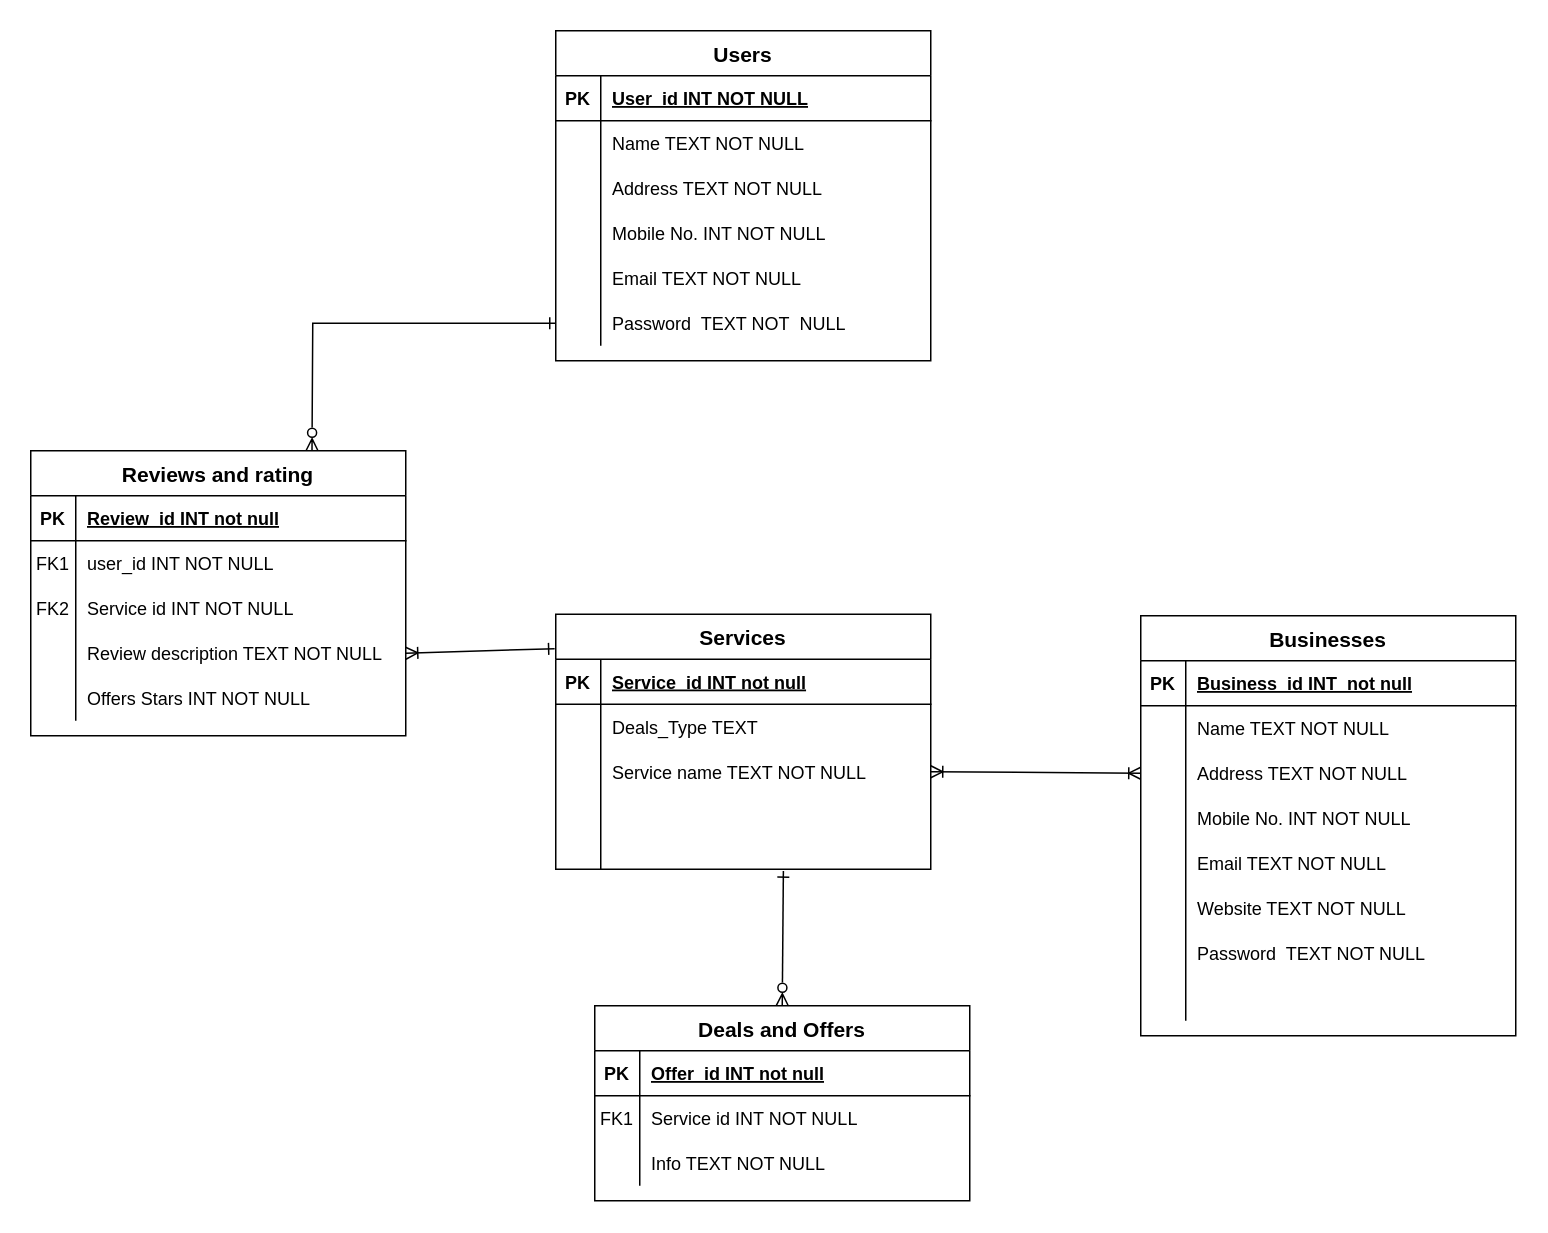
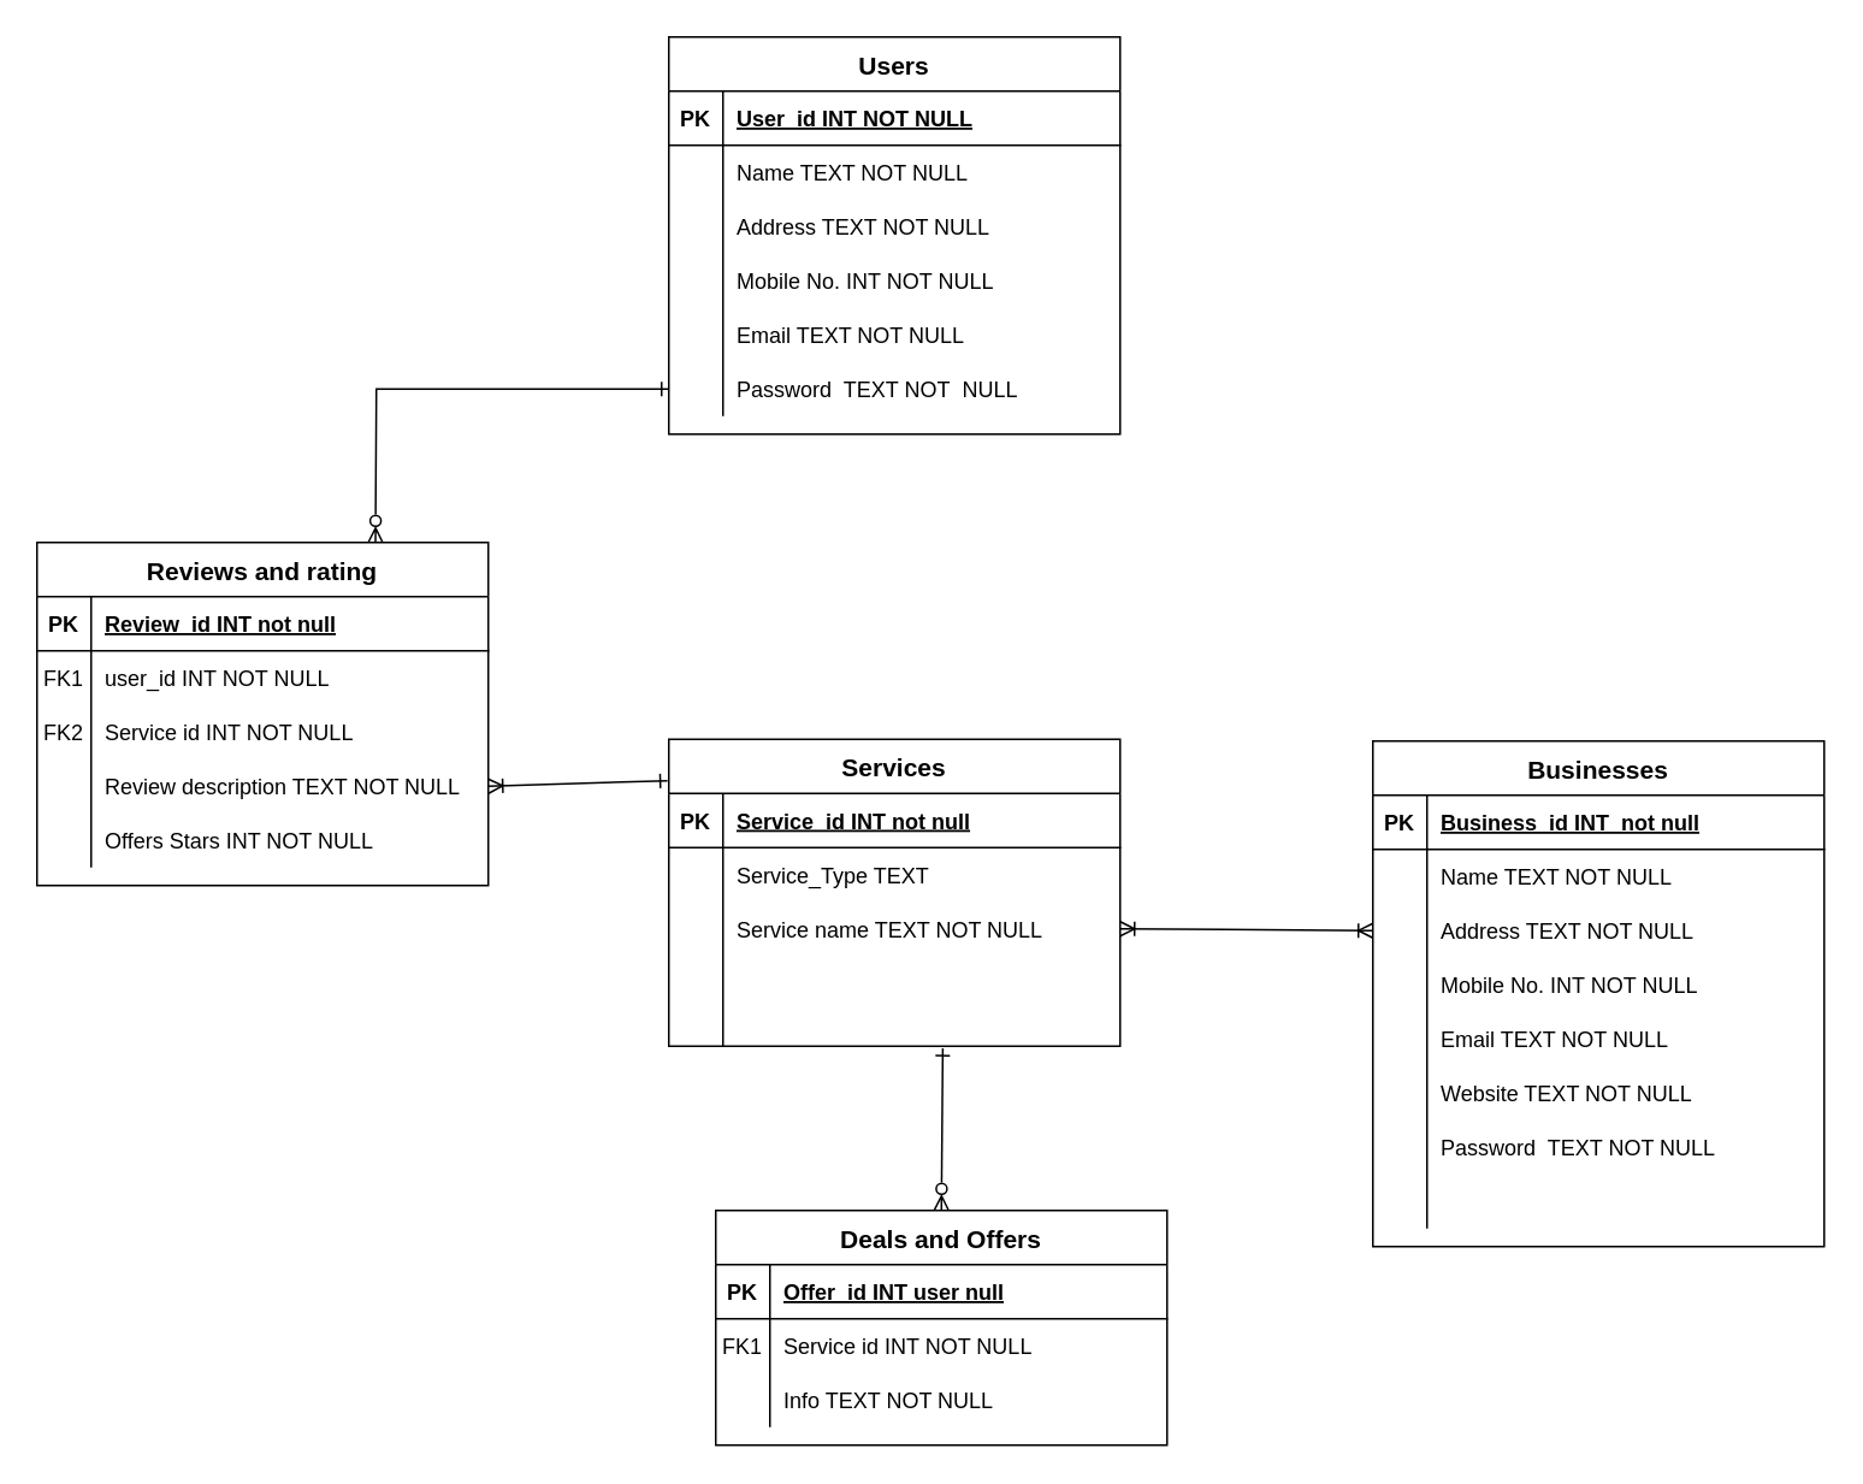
- <mxCell id="78" value="Deals_Type TEXT" style="shape=partialRectangle;overflow=hidden;connectable=0;fillColor=none;top=0;left=0;bottom=0;right=0;align=left;spacingLeft=6;" vertex="1" parent="76"><mxGeometry x="30" width="220" height="30" as="geometry"><mxRectangle width="220" height="30" as="alternateBounds" /></mxGeometry></mxCell>
+ <mxCell id="78" value="Service_Type TEXT" style="shape=partialRectangle;overflow=hidden;connectable=0;fillColor=none;top=0;left=0;bottom=0;right=0;align=left;spacingLeft=6;" vertex="1" parent="76"><mxGeometry x="30" width="220" height="30" as="geometry"><mxRectangle width="220" height="30" as="alternateBounds" /></mxGeometry></mxCell>
- <mxCell id="65" value="Offer_id INT not null" style="shape=partialRectangle;overflow=hidden;connectable=0;fillColor=none;top=0;left=0;bottom=0;right=0;align=left;spacingLeft=6;fontStyle=5;" vertex="1" parent="63"><mxGeometry x="30" width="220" height="30" as="geometry"><mxRectangle width="220" height="30" as="alternateBounds" /></mxGeometry></mxCell>
+ <mxCell id="65" value="Offer_id INT user null" style="shape=partialRectangle;overflow=hidden;connectable=0;fillColor=none;top=0;left=0;bottom=0;right=0;align=left;spacingLeft=6;fontStyle=5;" vertex="1" parent="63"><mxGeometry x="30" width="220" height="30" as="geometry"><mxRectangle width="220" height="30" as="alternateBounds" /></mxGeometry></mxCell>
